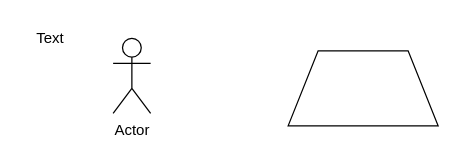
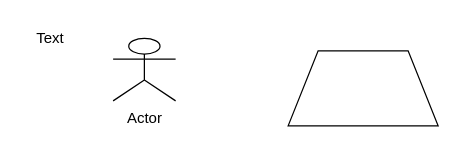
- <mxCell id="3" value="Actor" style="shape=umlActor;verticalLabelPosition=bottom;labelBackgroundColor=#ffffff;verticalAlign=top;html=1;outlineConnect=0;" parent="1" vertex="1"><mxGeometry x="90" y="30" width="30" height="60" as="geometry" /></mxCell>
+ <mxCell id="3" value="Actor" style="shape=umlActor;verticalLabelPosition=bottom;labelBackgroundColor=#ffffff;verticalAlign=top;html=1;outlineConnect=0;" parent="1" vertex="1"><mxGeometry x="90" y="30" width="50" height="50" as="geometry" /></mxCell>
